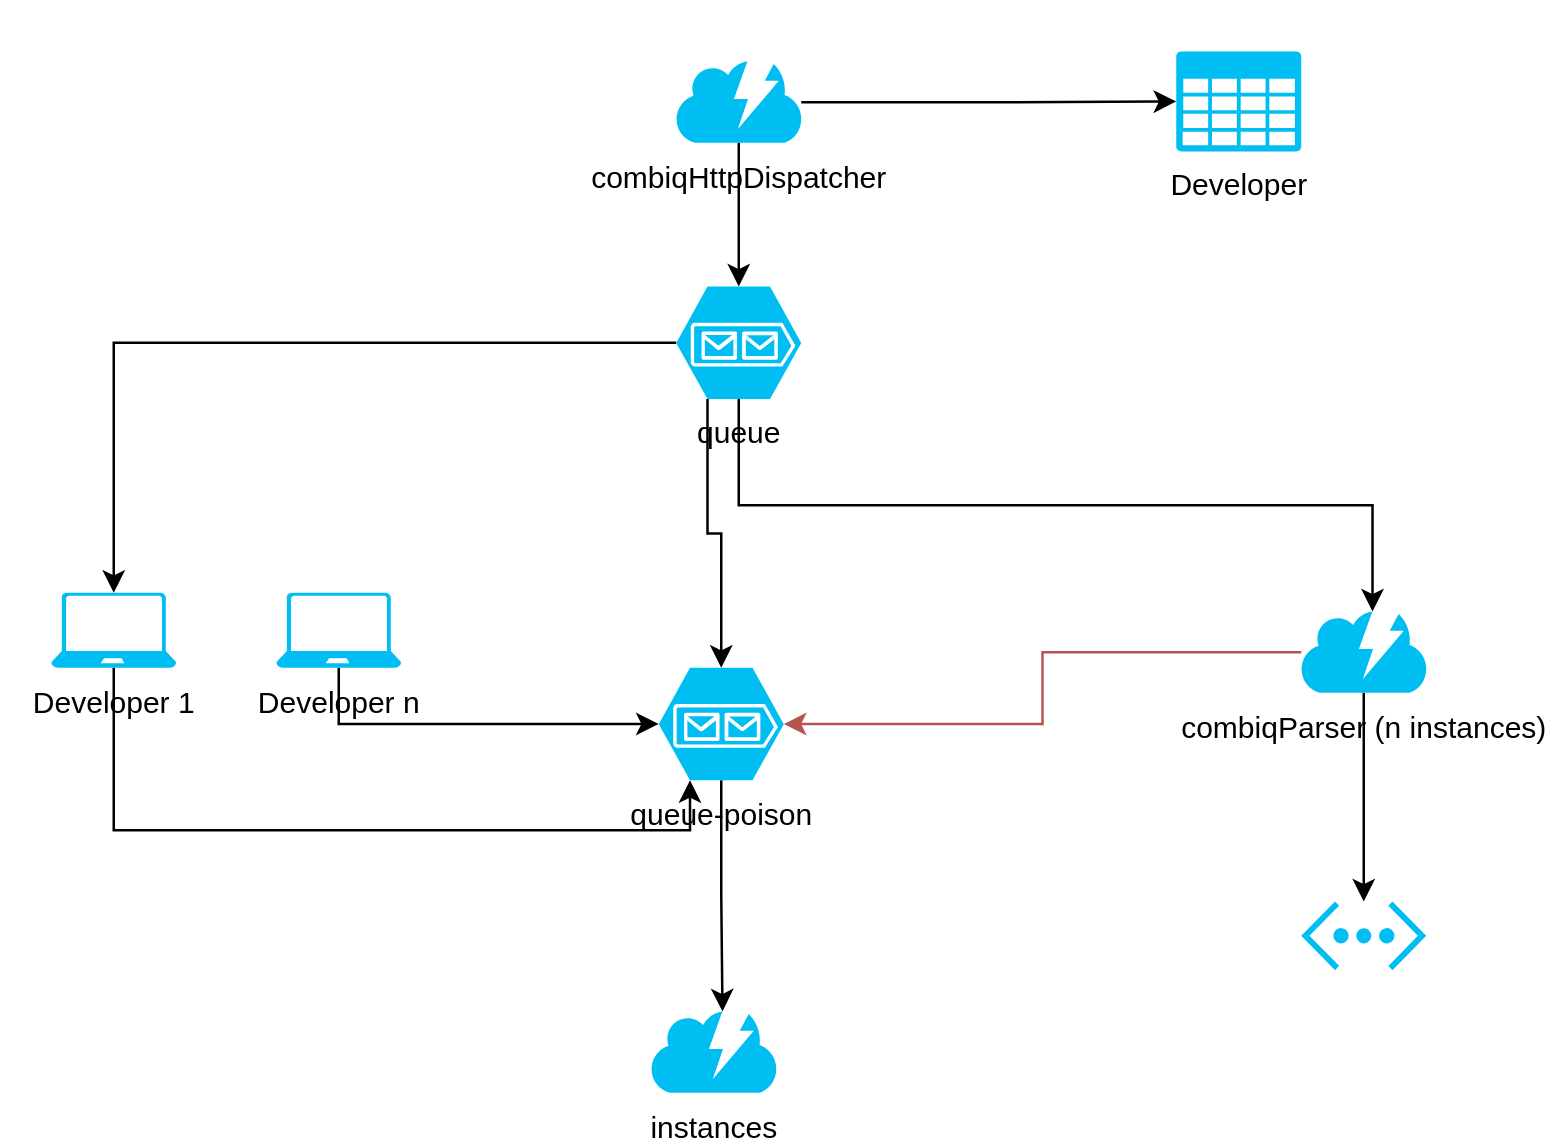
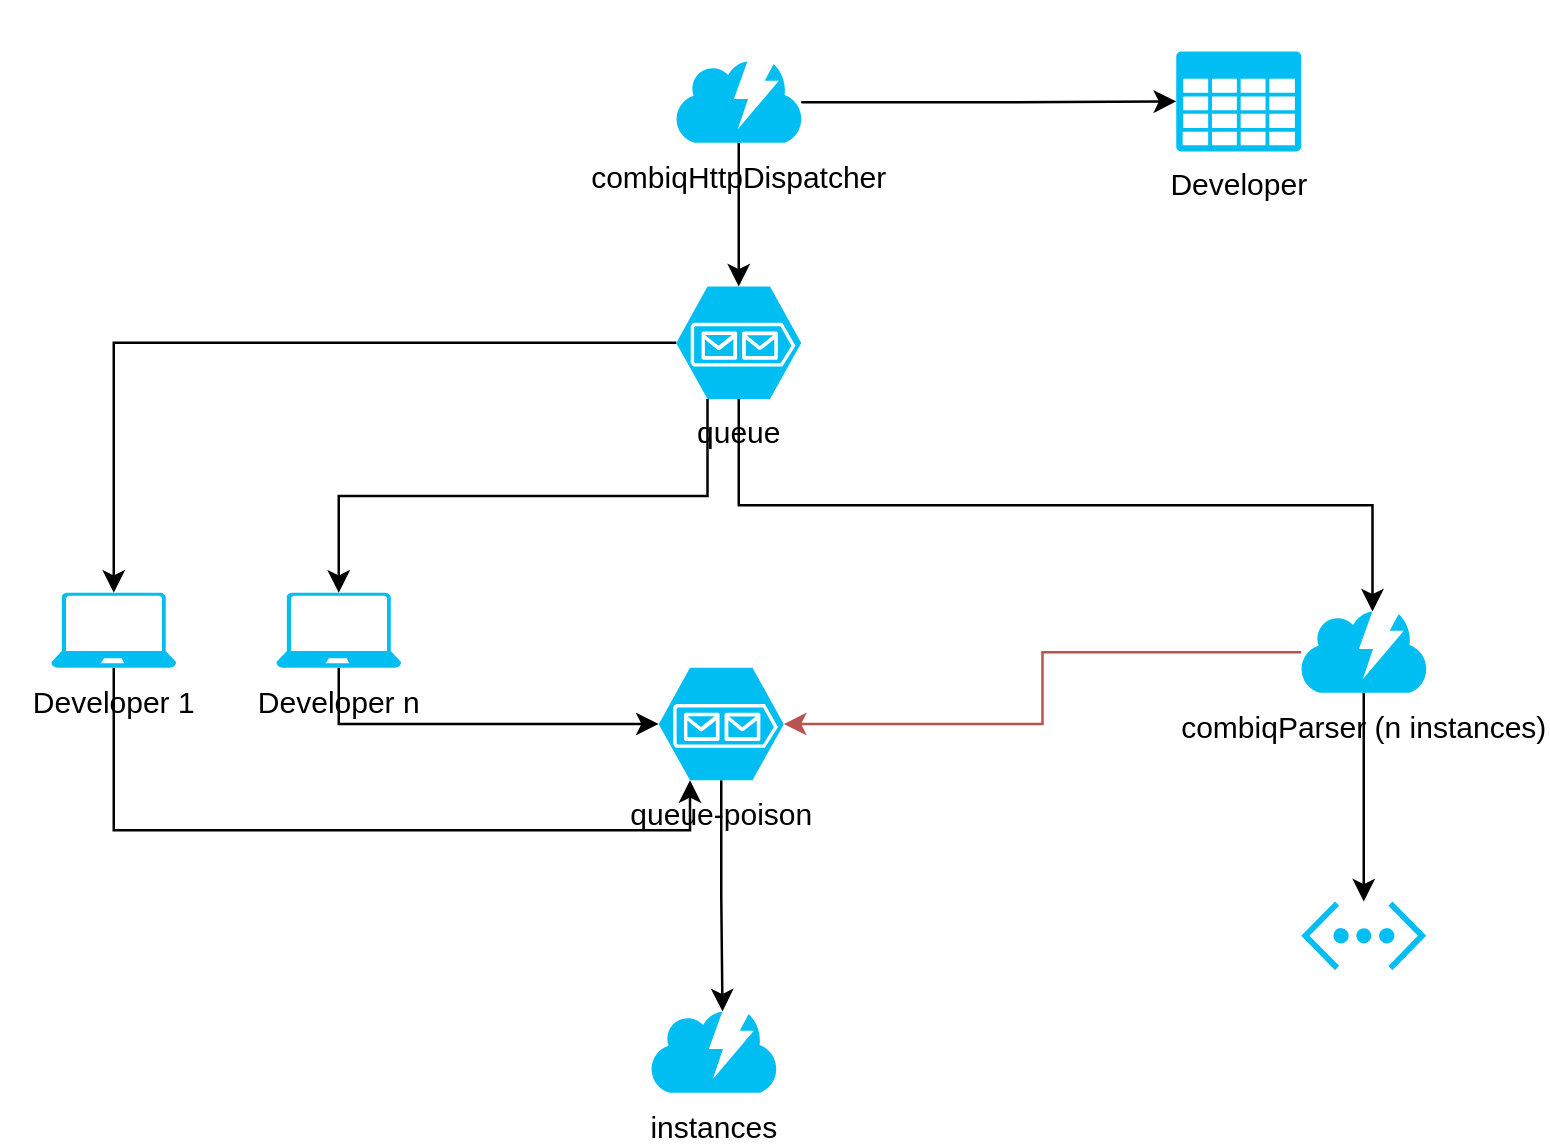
- <mxCell id="3" style="edgeStyle=orthogonalEdgeStyle;rounded=0;orthogonalLoop=1;jettySize=auto;html=1;exitX=0.25;exitY=1;exitDx=0;exitDy=0;exitPerimeter=0;" parent="1" source="5" target="13" edge="1"><mxGeometry relative="1" as="geometry" /></mxCell>
+ <mxCell id="3" style="edgeStyle=orthogonalEdgeStyle;rounded=0;orthogonalLoop=1;jettySize=auto;html=1;exitX=0.25;exitY=1;exitDx=0;exitDy=0;exitPerimeter=0;entryX=0.5;entryY=0;entryDx=0;entryDy=0;entryPerimeter=0;" parent="1" source="5" target="19" edge="1"><mxGeometry relative="1" as="geometry" /></mxCell>
